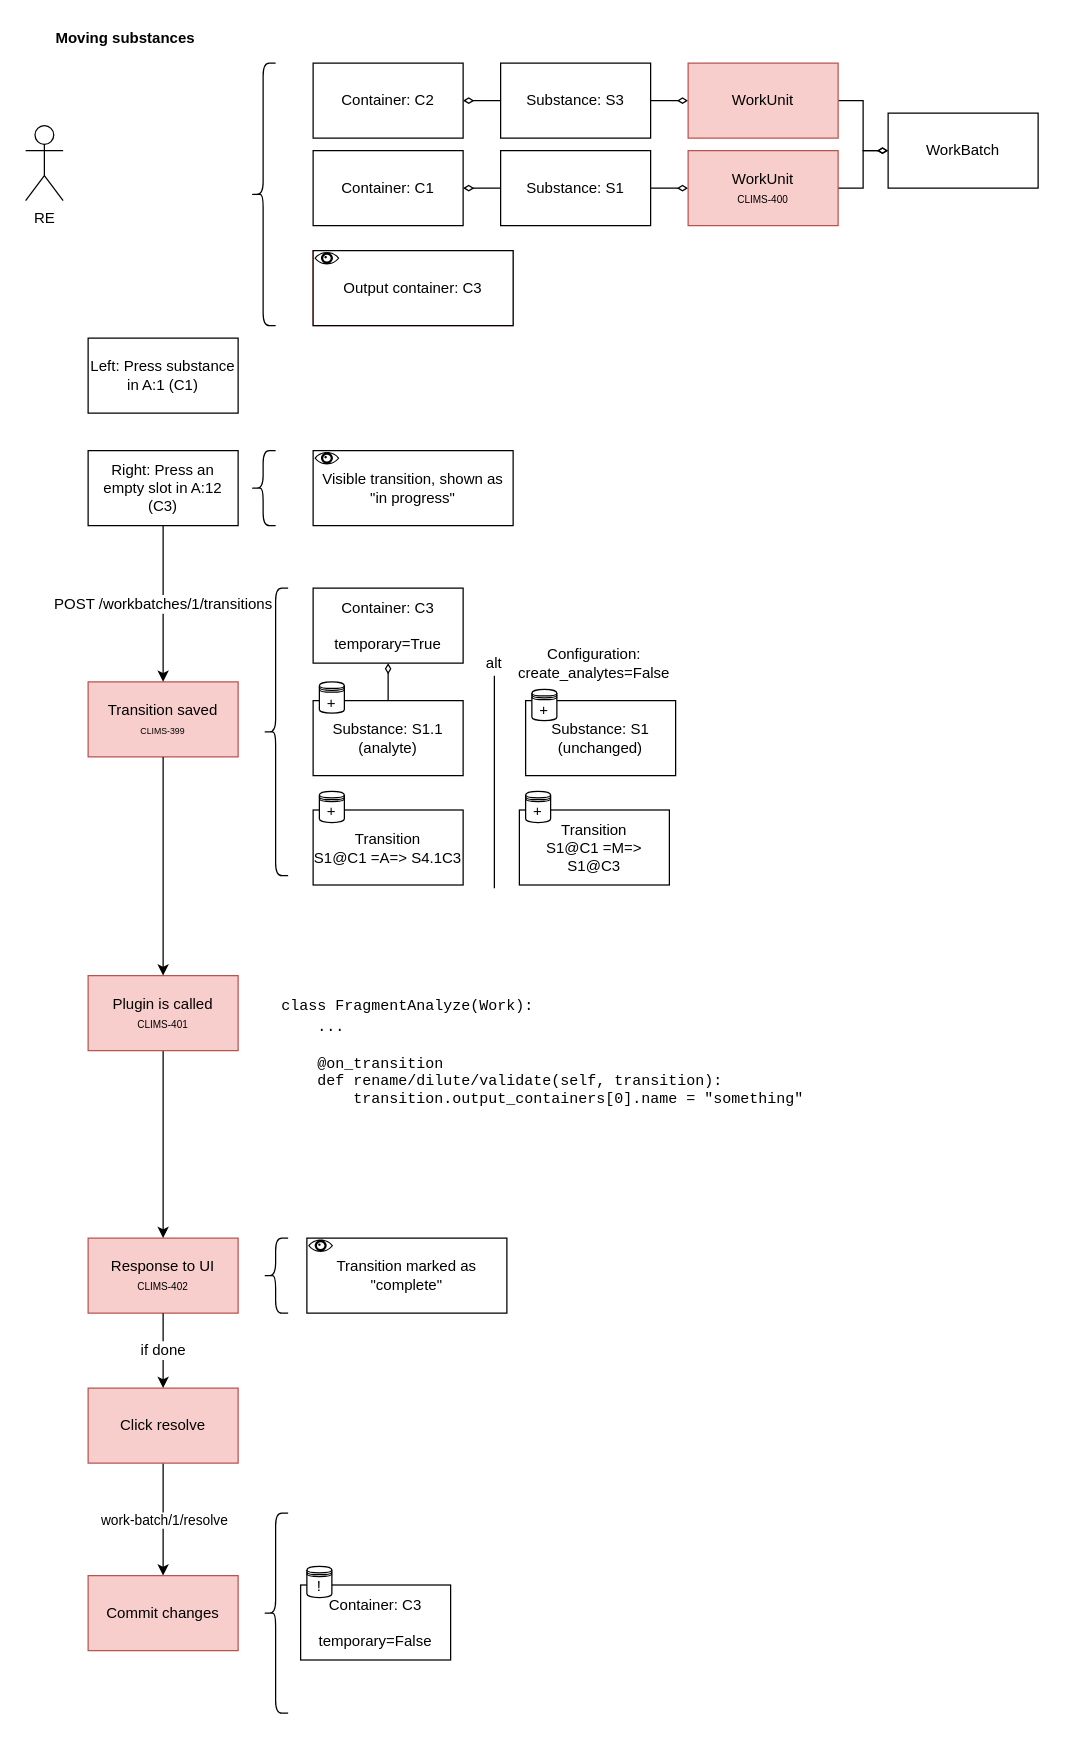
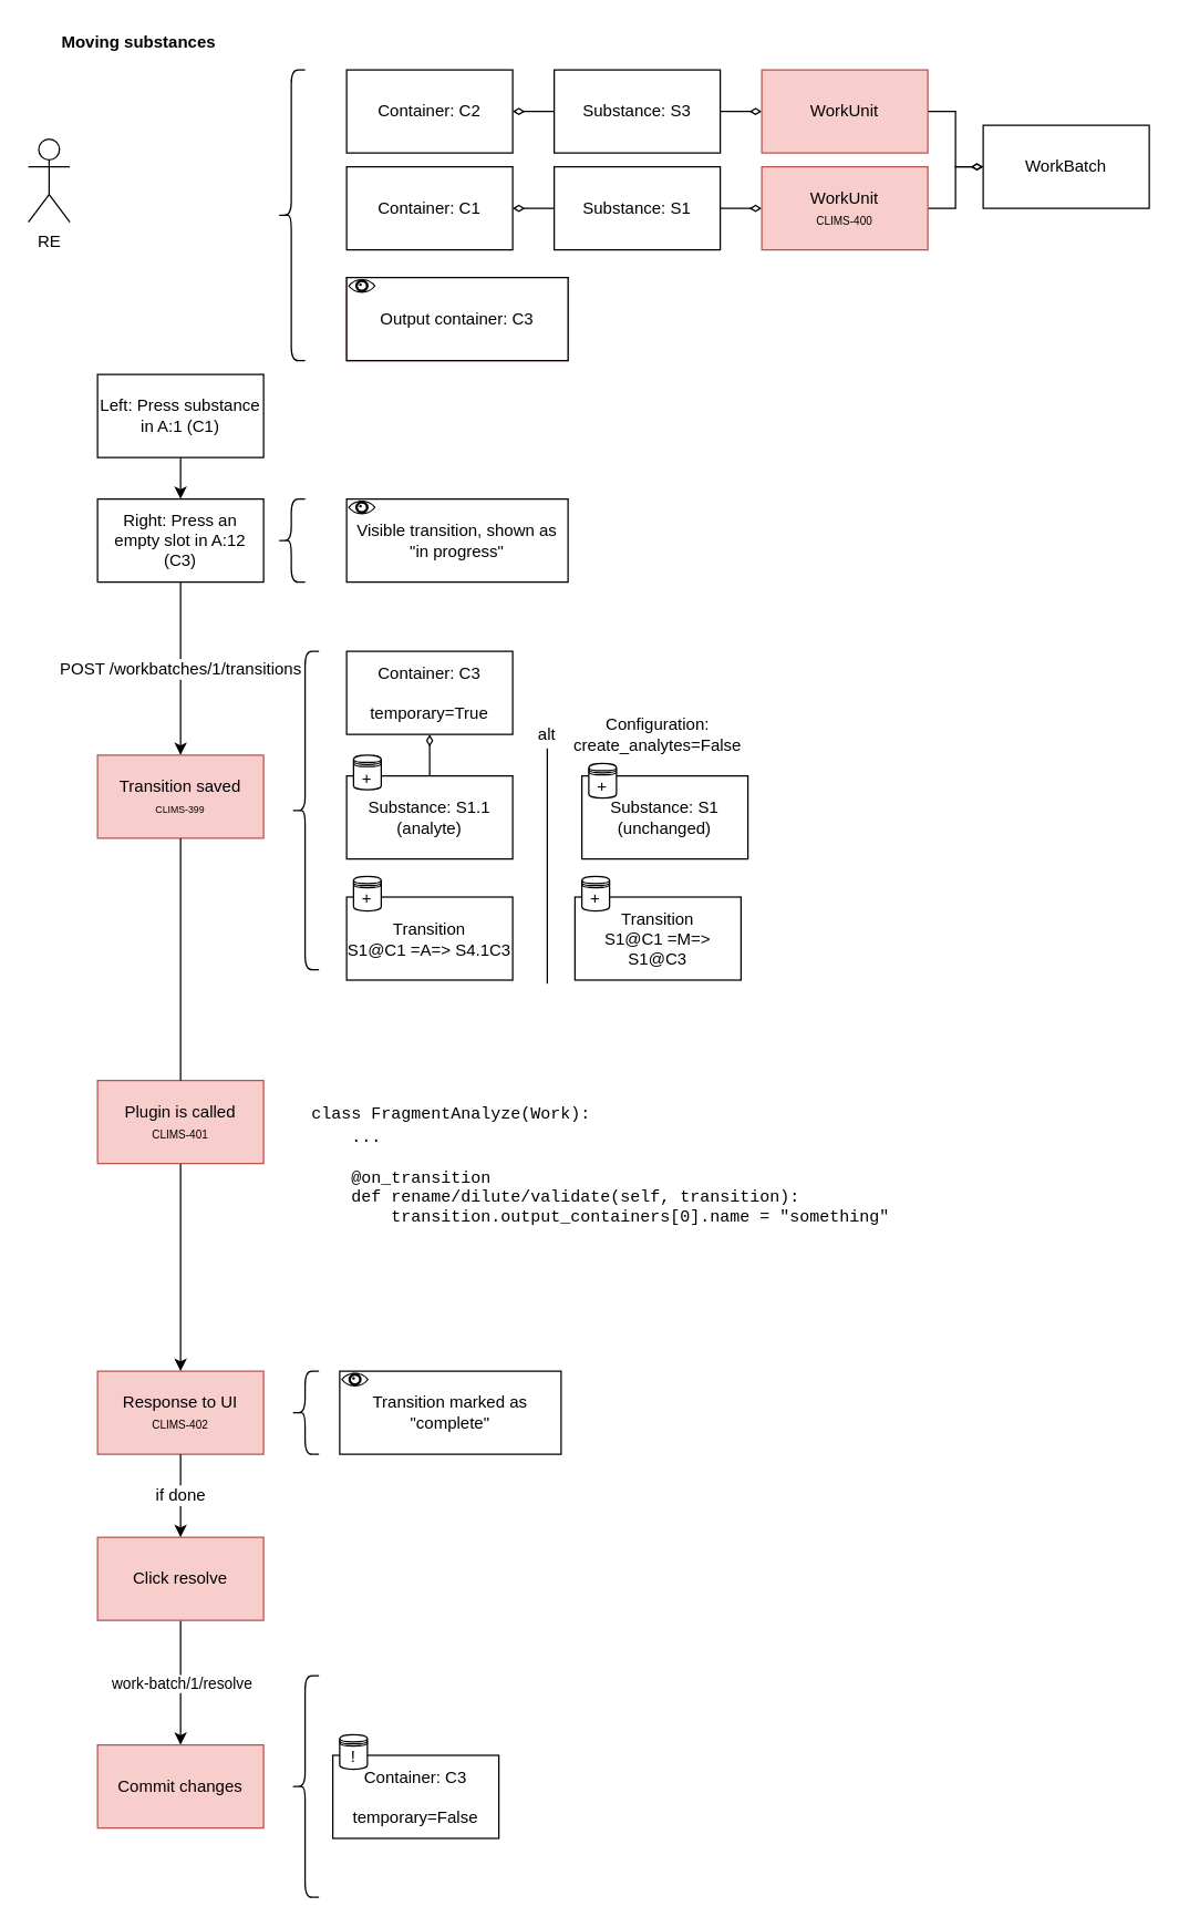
+ <mxCell id="3" value="" style="edgeStyle=orthogonalEdgeStyle;rounded=0;orthogonalLoop=1;jettySize=auto;html=1;startArrow=none;startFill=0;endArrow=classic;endFill=1;fontSize=12;" parent="1" source="4" target="7" edge="1"><mxGeometry relative="1" as="geometry" /></mxCell>
- <mxCell id="56" value="" style="edgeStyle=orthogonalEdgeStyle;rounded=0;orthogonalLoop=1;jettySize=auto;html=1;startArrow=none;startFill=0;endArrow=classic;endFill=1;fontSize=12;" parent="1" source="37" target="55" edge="1"><mxGeometry relative="1" as="geometry"><mxPoint x="130" y="605" as="sourcePoint" /><mxPoint x="130" y="990" as="targetPoint" /></mxGeometry></mxCell>
+ <mxCell id="56" value="" style="edgeStyle=orthogonalEdgeStyle;rounded=0;orthogonalLoop=1;jettySize=auto;html=1;startArrow=none;startFill=0;endArrow=none;endFill=1;fontSize=12;" parent="1" source="37" target="55" edge="1"><mxGeometry relative="1" as="geometry"><mxPoint x="130" y="605" as="sourcePoint" /><mxPoint x="130" y="990" as="targetPoint" /></mxGeometry></mxCell>
